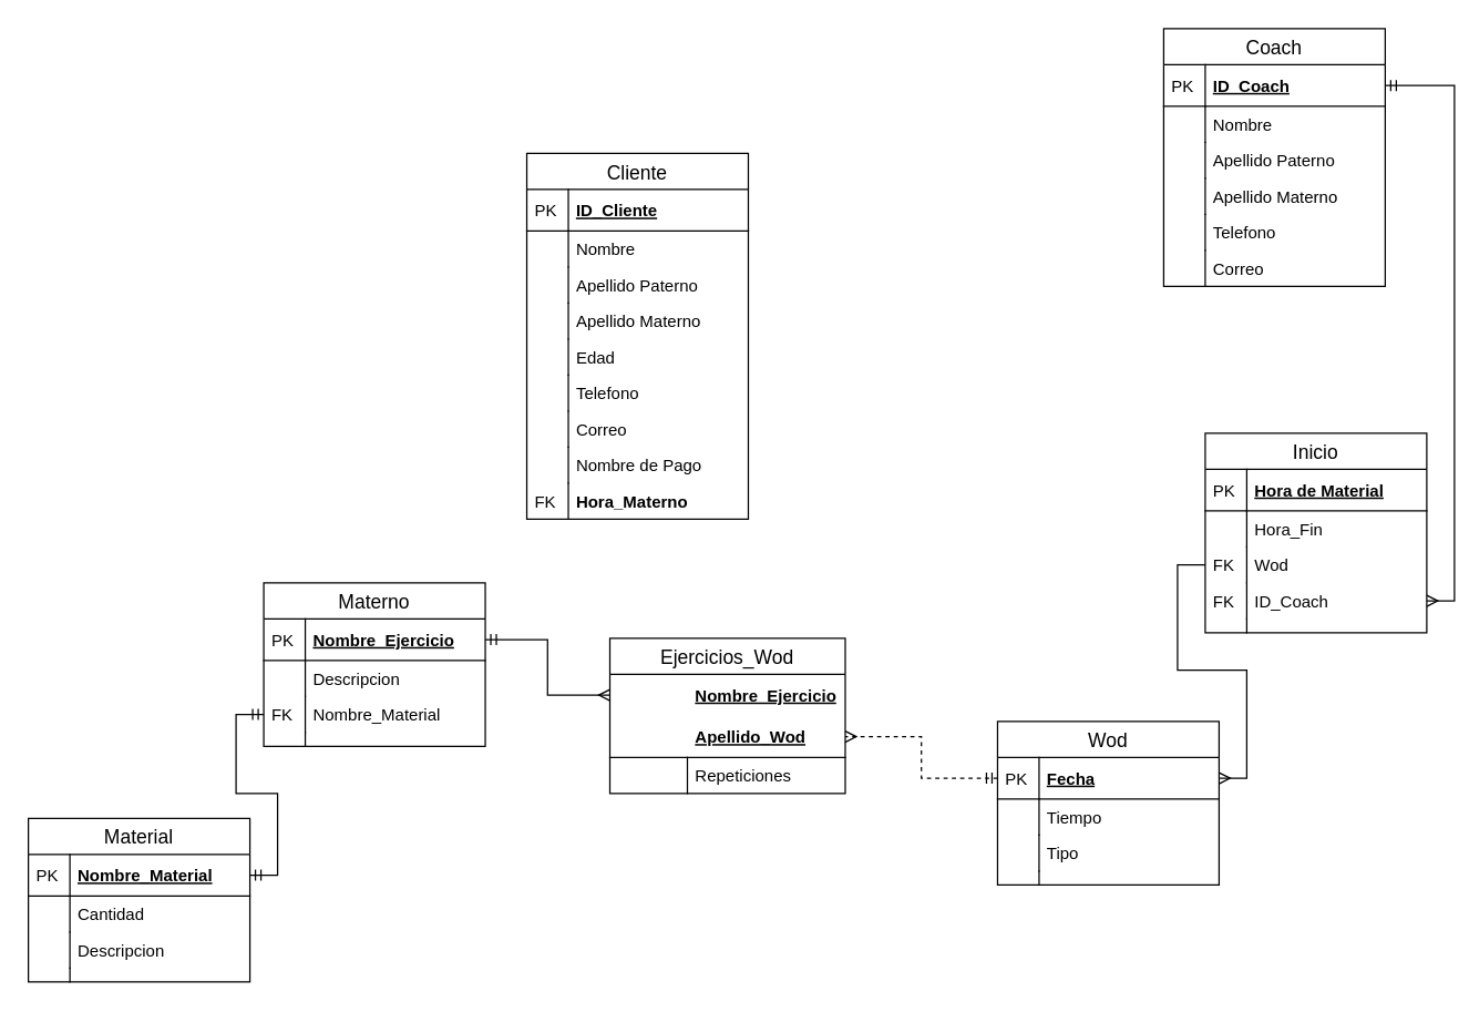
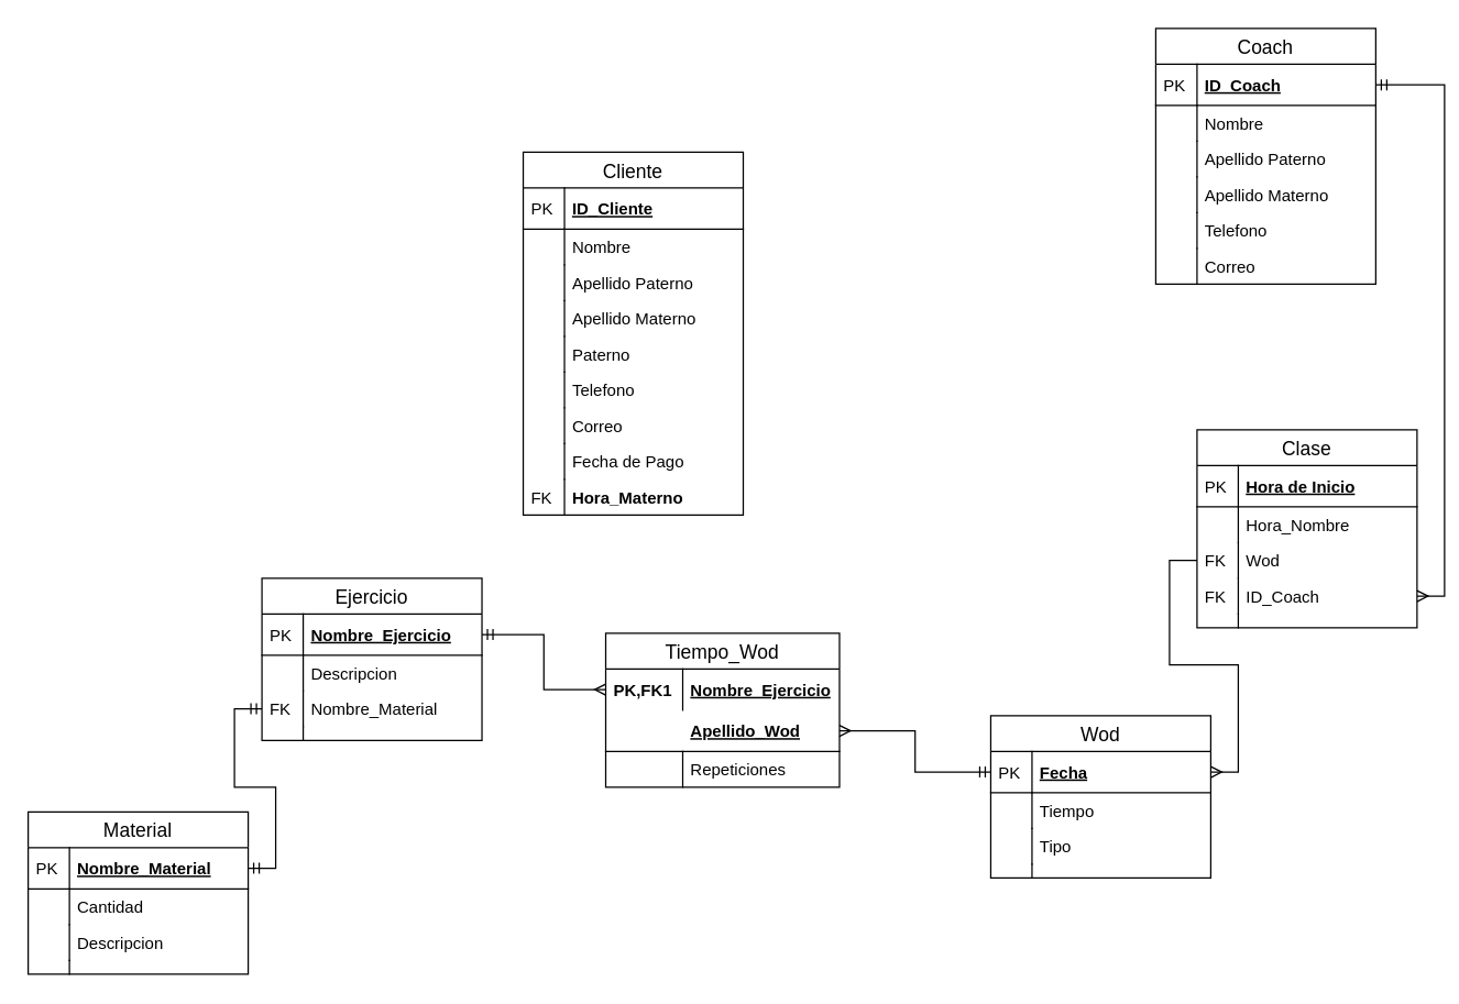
- <mxCell id="38" value="Edad" style="shape=partialRectangle;top=0;left=0;right=0;bottom=0;align=left;verticalAlign=top;fillColor=none;spacingLeft=34;spacingRight=4;overflow=hidden;rotatable=0;points=[[0,0.5],[1,0.5]];portConstraint=eastwest;dropTarget=0;fontSize=12;" parent="29" vertex="1"><mxGeometry y="134" width="160" height="26" as="geometry" /></mxCell>
+ <mxCell id="38" value="Paterno" style="shape=partialRectangle;top=0;left=0;right=0;bottom=0;align=left;verticalAlign=top;fillColor=none;spacingLeft=34;spacingRight=4;overflow=hidden;rotatable=0;points=[[0,0.5],[1,0.5]];portConstraint=eastwest;dropTarget=0;fontSize=12;" parent="29" vertex="1"><mxGeometry y="134" width="160" height="26" as="geometry" /></mxCell>
- <mxCell id="5" value="Inicio" style="swimlane;fontStyle=0;childLayout=stackLayout;horizontal=1;startSize=26;horizontalStack=0;resizeParent=1;resizeParentMax=0;resizeLast=0;collapsible=1;marginBottom=0;align=center;fontSize=14;" parent="1" vertex="1"><mxGeometry x="870" y="312" width="160" height="144" as="geometry" /></mxCell>
+ <mxCell id="5" value="Clase" style="swimlane;fontStyle=0;childLayout=stackLayout;horizontal=1;startSize=26;horizontalStack=0;resizeParent=1;resizeParentMax=0;resizeLast=0;collapsible=1;marginBottom=0;align=center;fontSize=14;" parent="1" vertex="1"><mxGeometry x="870" y="312" width="160" height="144" as="geometry" /></mxCell>
- <mxCell id="44" value="Nombre de Pago" style="shape=partialRectangle;top=0;left=0;right=0;bottom=0;align=left;verticalAlign=top;fillColor=none;spacingLeft=34;spacingRight=4;overflow=hidden;rotatable=0;points=[[0,0.5],[1,0.5]];portConstraint=eastwest;dropTarget=0;fontSize=12;" parent="29" vertex="1"><mxGeometry y="212" width="160" height="26" as="geometry" /></mxCell>
+ <mxCell id="44" value="Fecha de Pago" style="shape=partialRectangle;top=0;left=0;right=0;bottom=0;align=left;verticalAlign=top;fillColor=none;spacingLeft=34;spacingRight=4;overflow=hidden;rotatable=0;points=[[0,0.5],[1,0.5]];portConstraint=eastwest;dropTarget=0;fontSize=12;" parent="29" vertex="1"><mxGeometry y="212" width="160" height="26" as="geometry" /></mxCell>
- <mxCell id="6" value="Hora de Material" style="shape=partialRectangle;top=0;left=0;right=0;bottom=1;align=left;verticalAlign=middle;fillColor=none;spacingLeft=34;spacingRight=4;overflow=hidden;rotatable=0;points=[[0,0.5],[1,0.5]];portConstraint=eastwest;dropTarget=0;fontStyle=5;fontSize=12;" parent="5" vertex="1"><mxGeometry y="26" width="160" height="30" as="geometry" /></mxCell>
+ <mxCell id="6" value="Hora de Inicio" style="shape=partialRectangle;top=0;left=0;right=0;bottom=1;align=left;verticalAlign=middle;fillColor=none;spacingLeft=34;spacingRight=4;overflow=hidden;rotatable=0;points=[[0,0.5],[1,0.5]];portConstraint=eastwest;dropTarget=0;fontStyle=5;fontSize=12;" parent="5" vertex="1"><mxGeometry y="26" width="160" height="30" as="geometry" /></mxCell>
- <mxCell id="8" value="Hora_Fin" style="shape=partialRectangle;top=0;left=0;right=0;bottom=0;align=left;verticalAlign=top;fillColor=none;spacingLeft=34;spacingRight=4;overflow=hidden;rotatable=0;points=[[0,0.5],[1,0.5]];portConstraint=eastwest;dropTarget=0;fontSize=12;" parent="5" vertex="1"><mxGeometry y="56" width="160" height="26" as="geometry" /></mxCell>
+ <mxCell id="8" value="Hora_Nombre" style="shape=partialRectangle;top=0;left=0;right=0;bottom=0;align=left;verticalAlign=top;fillColor=none;spacingLeft=34;spacingRight=4;overflow=hidden;rotatable=0;points=[[0,0.5],[1,0.5]];portConstraint=eastwest;dropTarget=0;fontSize=12;" parent="5" vertex="1"><mxGeometry y="56" width="160" height="26" as="geometry" /></mxCell>
- <mxCell id="57" value="Materno" style="swimlane;fontStyle=0;childLayout=stackLayout;horizontal=1;startSize=26;horizontalStack=0;resizeParent=1;resizeParentMax=0;resizeLast=0;collapsible=1;marginBottom=0;align=center;fontSize=14;" parent="1" vertex="1"><mxGeometry x="190" y="420" width="160" height="118" as="geometry" /></mxCell>
+ <mxCell id="57" value="Ejercicio" style="swimlane;fontStyle=0;childLayout=stackLayout;horizontal=1;startSize=26;horizontalStack=0;resizeParent=1;resizeParentMax=0;resizeLast=0;collapsible=1;marginBottom=0;align=center;fontSize=14;" parent="1" vertex="1"><mxGeometry x="190" y="420" width="160" height="118" as="geometry" /></mxCell>
- <mxCell id="75" value="Ejercicios_Wod" style="swimlane;fontStyle=0;childLayout=stackLayout;horizontal=1;startSize=26;horizontalStack=0;resizeParent=1;resizeParentMax=0;resizeLast=0;collapsible=1;marginBottom=0;align=center;fontSize=14;" parent="1" vertex="1"><mxGeometry x="440" y="460" width="170" height="112" as="geometry" /></mxCell>
+ <mxCell id="75" value="Tiempo_Wod" style="swimlane;fontStyle=0;childLayout=stackLayout;horizontal=1;startSize=26;horizontalStack=0;resizeParent=1;resizeParentMax=0;resizeLast=0;collapsible=1;marginBottom=0;align=center;fontSize=14;" parent="1" vertex="1"><mxGeometry x="440" y="460" width="170" height="112" as="geometry" /></mxCell>
+ <mxCell id="77" value="PK,FK1" style="shape=partialRectangle;fontStyle=1;top=0;left=0;bottom=0;fillColor=none;align=left;verticalAlign=middle;spacingLeft=4;spacingRight=4;overflow=hidden;rotatable=0;points=[];portConstraint=eastwest;part=1;fontSize=12;" parent="76" vertex="1" connectable="0"><mxGeometry width="56" height="30" as="geometry" /></mxCell>
- <mxCell id="81" style="edgeStyle=orthogonalEdgeStyle;rounded=0;orthogonalLoop=1;jettySize=auto;html=1;exitX=0;exitY=0.5;exitDx=0;exitDy=0;entryX=1;entryY=0.5;entryDx=0;entryDy=0;startArrow=ERmandOne;startFill=0;endArrow=ERmany;endFill=0;dashed=1;" parent="1" source="67" target="78" edge="1"><mxGeometry relative="1" as="geometry" /></mxCell>
+ <mxCell id="81" style="edgeStyle=orthogonalEdgeStyle;rounded=0;orthogonalLoop=1;jettySize=auto;html=1;exitX=0;exitY=0.5;exitDx=0;exitDy=0;entryX=1;entryY=0.5;entryDx=0;entryDy=0;startArrow=ERmandOne;startFill=0;endArrow=ERmany;endFill=0;" parent="1" source="67" target="78" edge="1"><mxGeometry relative="1" as="geometry" /></mxCell>
